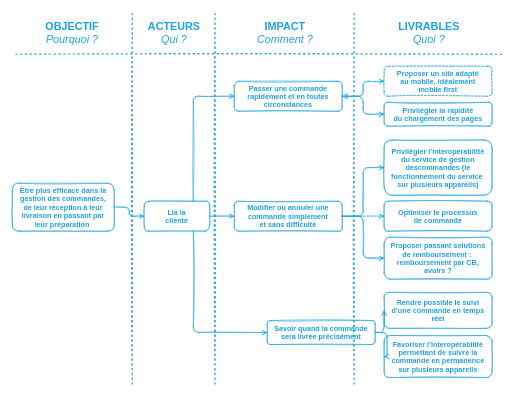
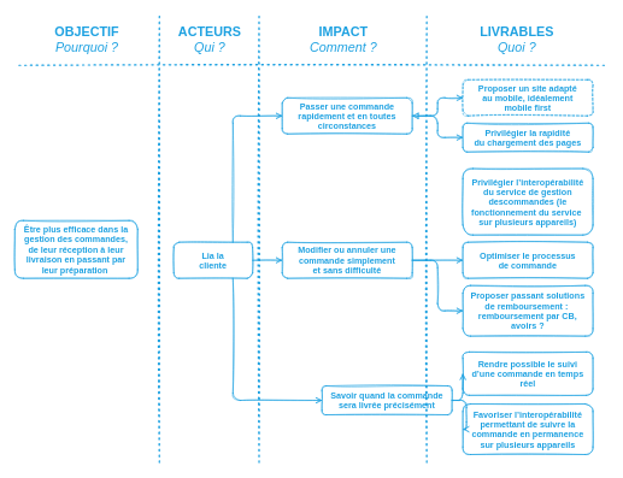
- <mxCell id="25" style="edgeStyle=orthogonalEdgeStyle;rounded=1;orthogonalLoop=1;jettySize=auto;html=1;exitX=1;exitY=0.5;exitDx=0;exitDy=0;entryX=0;entryY=0.5;entryDx=0;entryDy=0;shadow=0;strokeColor=#1DA1E1;endFill=0;endArrow=open;startFill=0;startArrow=none;sketch=1;" parent="20" source="21" target="22" edge="1"><mxGeometry relative="1" as="geometry" /></mxCell>
- <mxCell id="2" style="edgeStyle=orthogonalEdgeStyle;rounded=1;sketch=1;orthogonalLoop=1;jettySize=auto;html=1;exitX=1;exitY=0.5;exitDx=0;exitDy=0;entryX=0;entryY=0.5;entryDx=0;entryDy=0;endArrow=open;endFill=0;strokeColor=#1DA1E1;fontColor=#1DA1E1;" parent="1" source="3" target="13" edge="1"><mxGeometry relative="1" as="geometry"><mxPoint x="240" y="872" as="targetPoint" /></mxGeometry></mxCell>
- <mxCell id="26" style="edgeStyle=orthogonalEdgeStyle;sketch=1;orthogonalLoop=1;jettySize=auto;html=1;exitX=1;exitY=0.5;exitDx=0;exitDy=0;entryX=0;entryY=0.5;entryDx=0;entryDy=0;shadow=0;startArrow=none;startFill=0;endArrow=open;endFill=0;strokeColor=#1DA1E1;dashed=1;" parent="20" source="21" target="23" edge="1"><mxGeometry relative="1" as="geometry" /></mxCell>
+ <mxCell id="26" style="edgeStyle=orthogonalEdgeStyle;sketch=1;orthogonalLoop=1;jettySize=auto;html=1;exitX=1;exitY=0.5;exitDx=0;exitDy=0;entryX=0;entryY=0.5;entryDx=0;entryDy=0;shadow=0;startArrow=none;startFill=0;endArrow=open;endFill=0;strokeColor=#1DA1E1;" parent="20" source="21" target="23" edge="1"><mxGeometry relative="1" as="geometry" /></mxCell>
